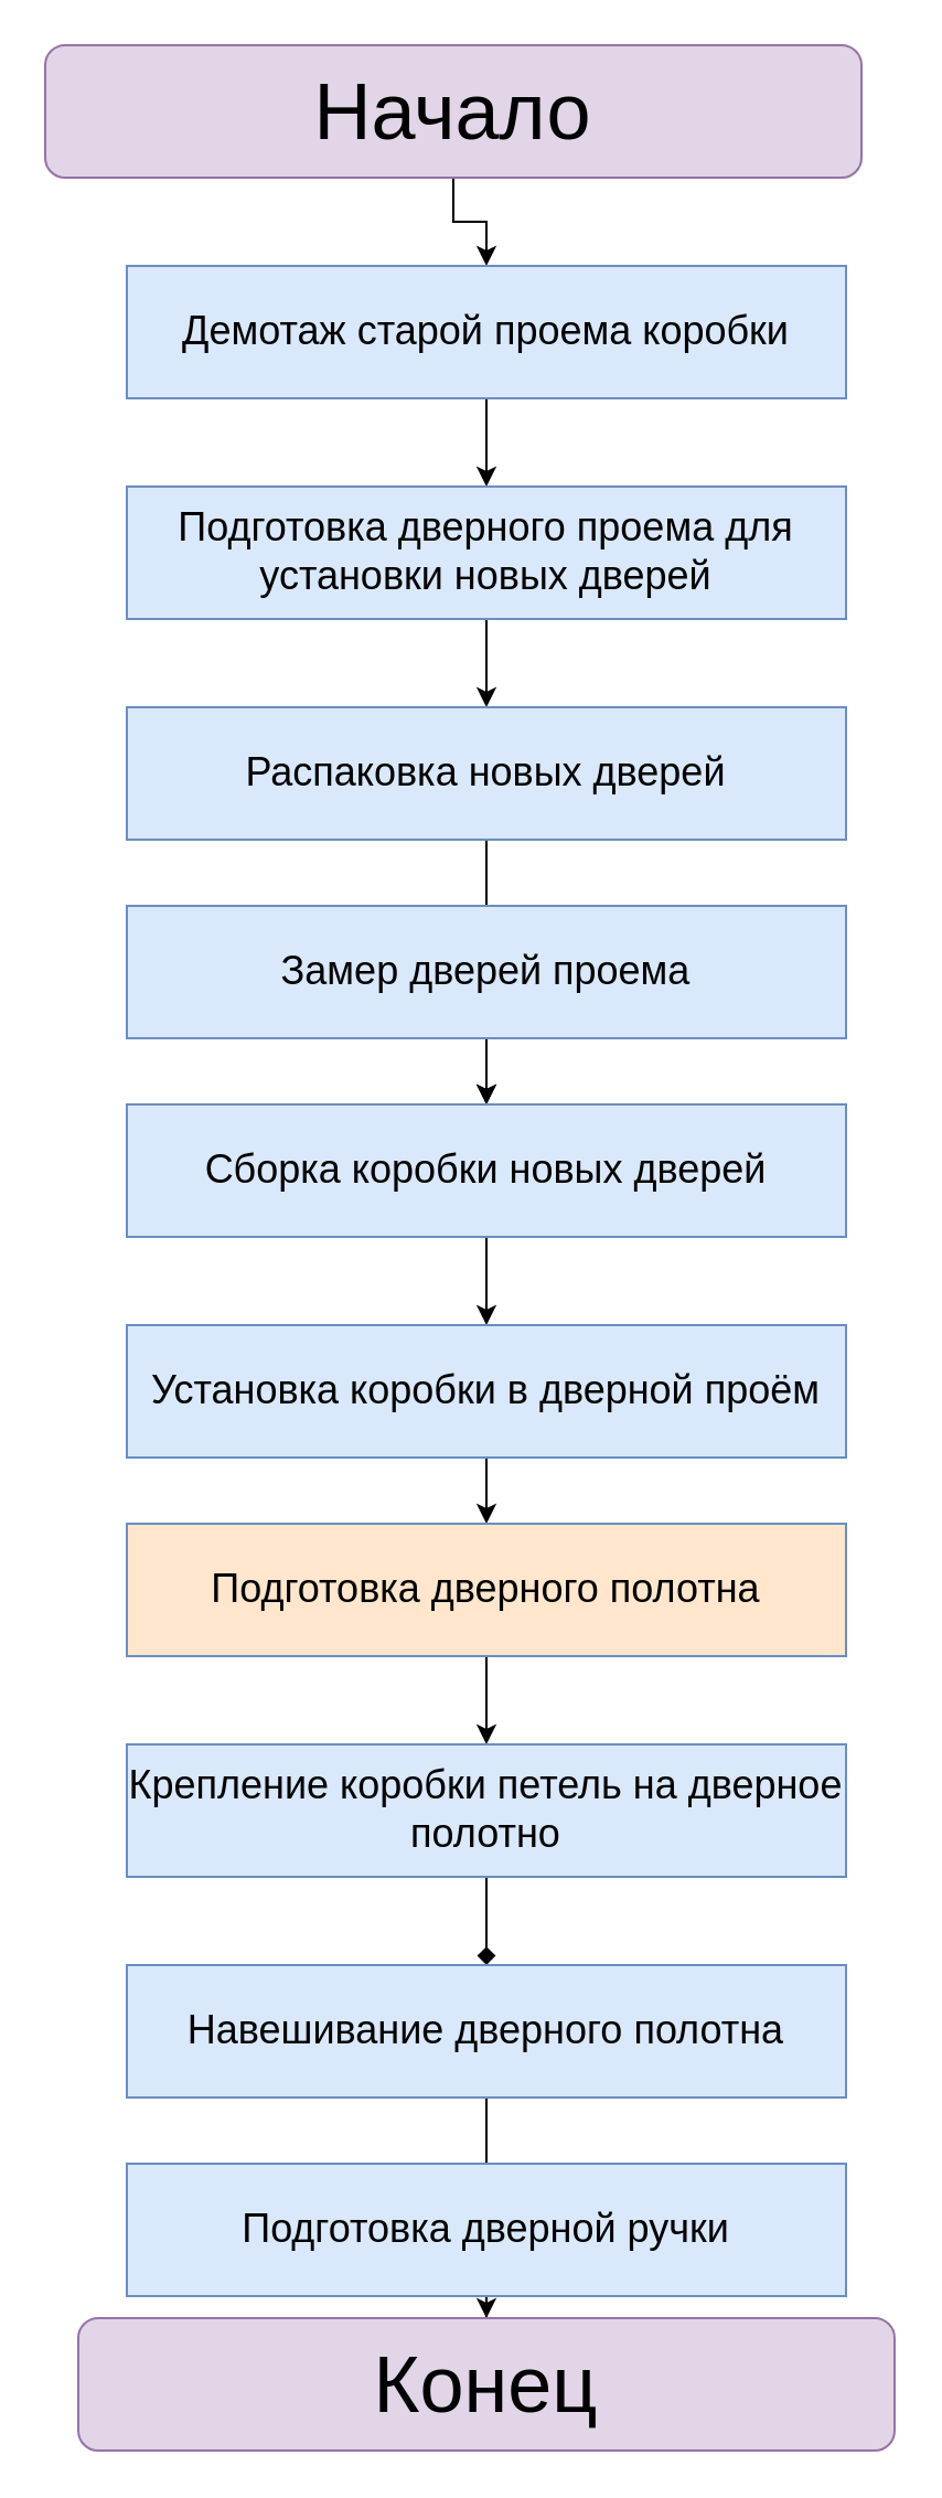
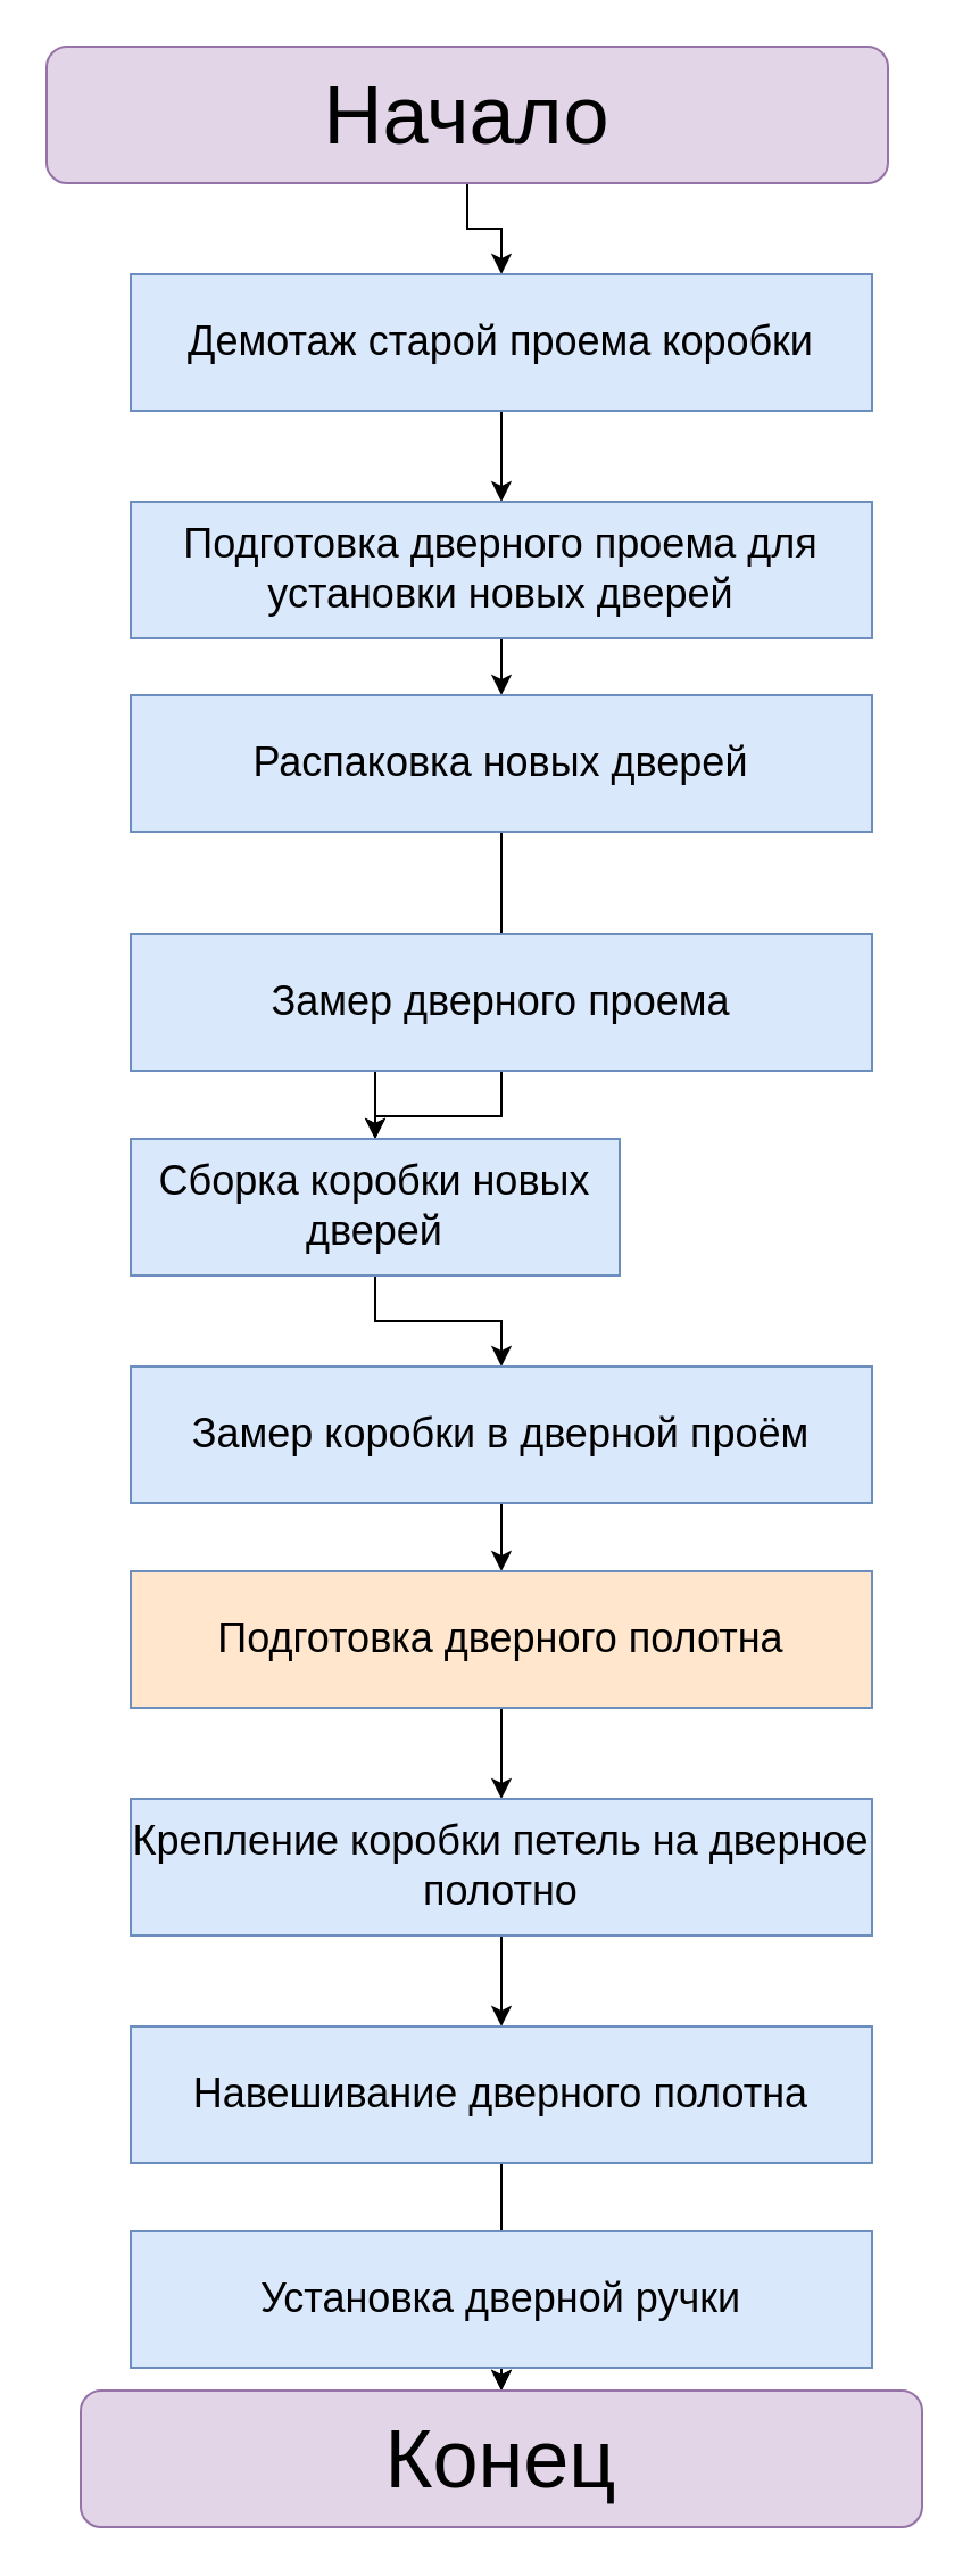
- <mxCell id="9" value="&lt;p class=&quot;MsoNormal&quot; style=&quot;font-size: 18px;&quot;&gt;Распаковка новых дверей&lt;/p&gt;" style="rounded=0;whiteSpace=wrap;html=1;fillColor=#dae8fc;strokeColor=#6c8ebf;fontSize=18;" vertex="1" parent="1"><mxGeometry x="57" y="320" width="326" height="60" as="geometry" /></mxCell>
+ <mxCell id="9" value="&lt;p class=&quot;MsoNormal&quot; style=&quot;font-size: 18px;&quot;&gt;Распаковка новых дверей&lt;/p&gt;" style="rounded=0;whiteSpace=wrap;html=1;fillColor=#dae8fc;strokeColor=#6c8ebf;fontSize=18;" vertex="1" parent="1"><mxGeometry x="57" y="305" width="326" height="60" as="geometry" /></mxCell>
- <mxCell id="11" value="&lt;p class=&quot;MsoNormal&quot; style=&quot;font-size: 18px;&quot;&gt;Замер дверей проема&lt;/p&gt;" style="rounded=0;whiteSpace=wrap;html=1;fillColor=#dae8fc;strokeColor=#6c8ebf;fontSize=18;" vertex="1" parent="1"><mxGeometry x="57" y="410" width="326" height="60" as="geometry" /></mxCell>
+ <mxCell id="11" value="&lt;p class=&quot;MsoNormal&quot; style=&quot;font-size: 18px;&quot;&gt;Замер дверного проема&lt;/p&gt;" style="rounded=0;whiteSpace=wrap;html=1;fillColor=#dae8fc;strokeColor=#6c8ebf;fontSize=18;" vertex="1" parent="1"><mxGeometry x="57" y="410" width="326" height="60" as="geometry" /></mxCell>
- <mxCell id="13" value="&lt;p class=&quot;MsoNormal&quot; style=&quot;font-size: 18px;&quot;&gt;Сборка коробки новых дверей&lt;/p&gt;" style="rounded=0;whiteSpace=wrap;html=1;fillColor=#dae8fc;strokeColor=#6c8ebf;fontSize=18;" vertex="1" parent="1"><mxGeometry x="57" y="500" width="326" height="60" as="geometry" /></mxCell>
+ <mxCell id="13" value="&lt;p class=&quot;MsoNormal&quot; style=&quot;font-size: 18px;&quot;&gt;Сборка коробки новых дверей&lt;/p&gt;" style="rounded=0;whiteSpace=wrap;html=1;fillColor=#dae8fc;strokeColor=#6c8ebf;fontSize=18;" vertex="1" parent="1"><mxGeometry x="57" y="500" width="215" height="60" as="geometry" /></mxCell>
- <mxCell id="15" value="&lt;p class=&quot;MsoNormal&quot; style=&quot;font-size: 18px;&quot;&gt;Установка коробки в дверной проём&lt;/p&gt;" style="rounded=0;whiteSpace=wrap;html=1;fillColor=#dae8fc;strokeColor=#6c8ebf;fontSize=18;" vertex="1" parent="1"><mxGeometry x="57" y="600" width="326" height="60" as="geometry" /></mxCell>
+ <mxCell id="15" value="&lt;p class=&quot;MsoNormal&quot; style=&quot;font-size: 18px;&quot;&gt;Замер коробки в дверной проём&lt;/p&gt;" style="rounded=0;whiteSpace=wrap;html=1;fillColor=#dae8fc;strokeColor=#6c8ebf;fontSize=18;" vertex="1" parent="1"><mxGeometry x="57" y="600" width="326" height="60" as="geometry" /></mxCell>
- <mxCell id="18" value="" style="edgeStyle=orthogonalEdgeStyle;rounded=0;orthogonalLoop=1;jettySize=auto;html=1;endArrow=diamond;" edge="1" parent="1" source="19" target="21"><mxGeometry relative="1" as="geometry" /></mxCell>
+ <mxCell id="18" value="" style="edgeStyle=orthogonalEdgeStyle;rounded=0;orthogonalLoop=1;jettySize=auto;html=1;" edge="1" parent="1" source="19" target="21"><mxGeometry relative="1" as="geometry" /></mxCell>
- <mxCell id="23" value="&lt;p class=&quot;MsoNormal&quot; style=&quot;font-size: 18px;&quot;&gt;Подготовка дверной ручки&lt;/p&gt;" style="rounded=0;whiteSpace=wrap;html=1;fillColor=#dae8fc;strokeColor=#6c8ebf;fontSize=18;" vertex="1" parent="1"><mxGeometry x="57" y="980" width="326" height="60" as="geometry" /></mxCell>
+ <mxCell id="23" value="&lt;p class=&quot;MsoNormal&quot; style=&quot;font-size: 18px;&quot;&gt;Установка дверной ручки&lt;/p&gt;" style="rounded=0;whiteSpace=wrap;html=1;fillColor=#dae8fc;strokeColor=#6c8ebf;fontSize=18;" vertex="1" parent="1"><mxGeometry x="57" y="980" width="326" height="60" as="geometry" /></mxCell>
- <mxCell id="20" value="" style="edgeStyle=orthogonalEdgeStyle;rounded=0;orthogonalLoop=1;jettySize=auto;html=1;endArrow=none;" edge="1" parent="1" source="21" target="24"><mxGeometry relative="1" as="geometry" /></mxCell>
+ <mxCell id="20" value="" style="edgeStyle=orthogonalEdgeStyle;rounded=0;orthogonalLoop=1;jettySize=auto;html=1;" edge="1" parent="1" source="21" target="24"><mxGeometry relative="1" as="geometry" /></mxCell>
